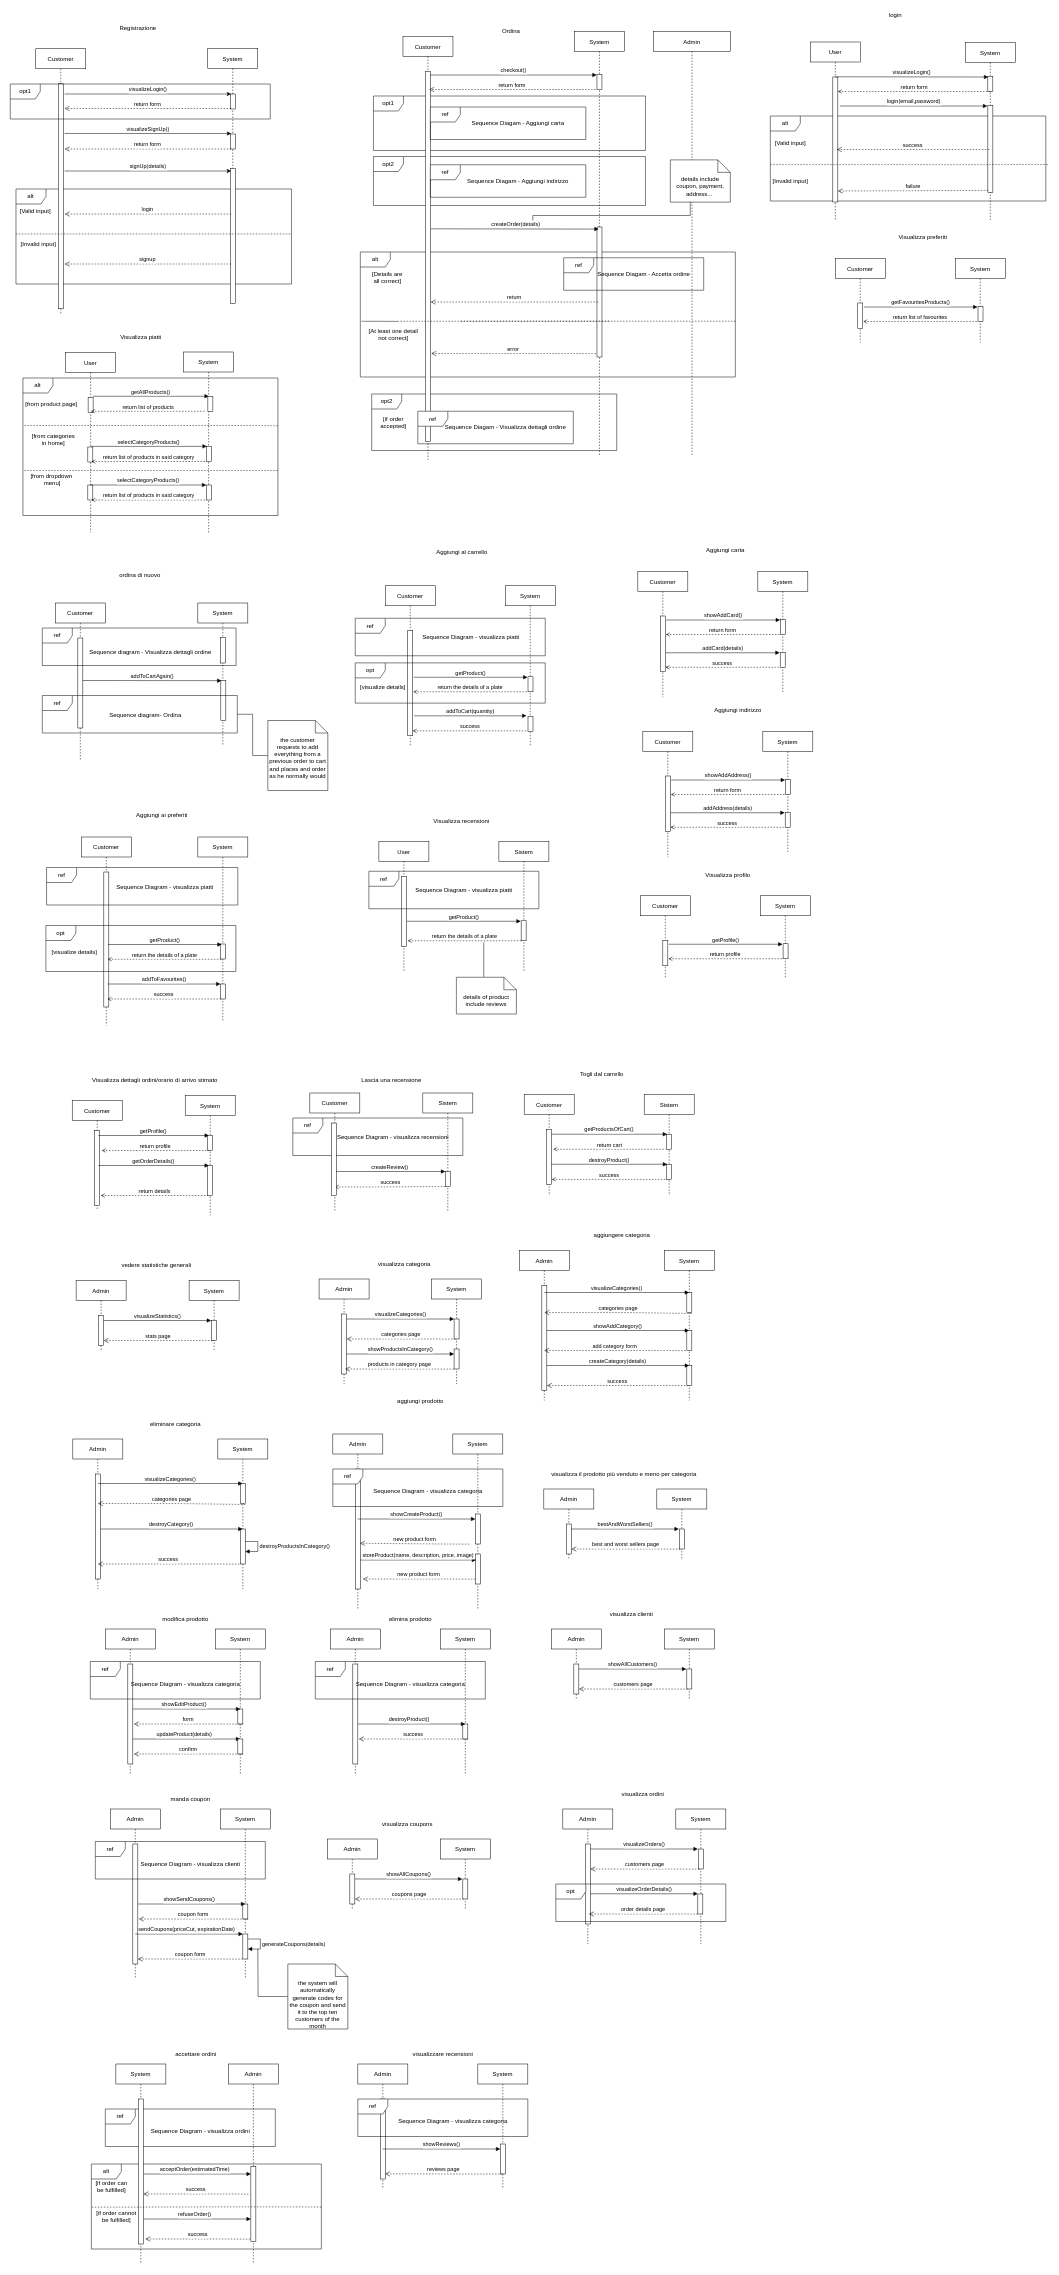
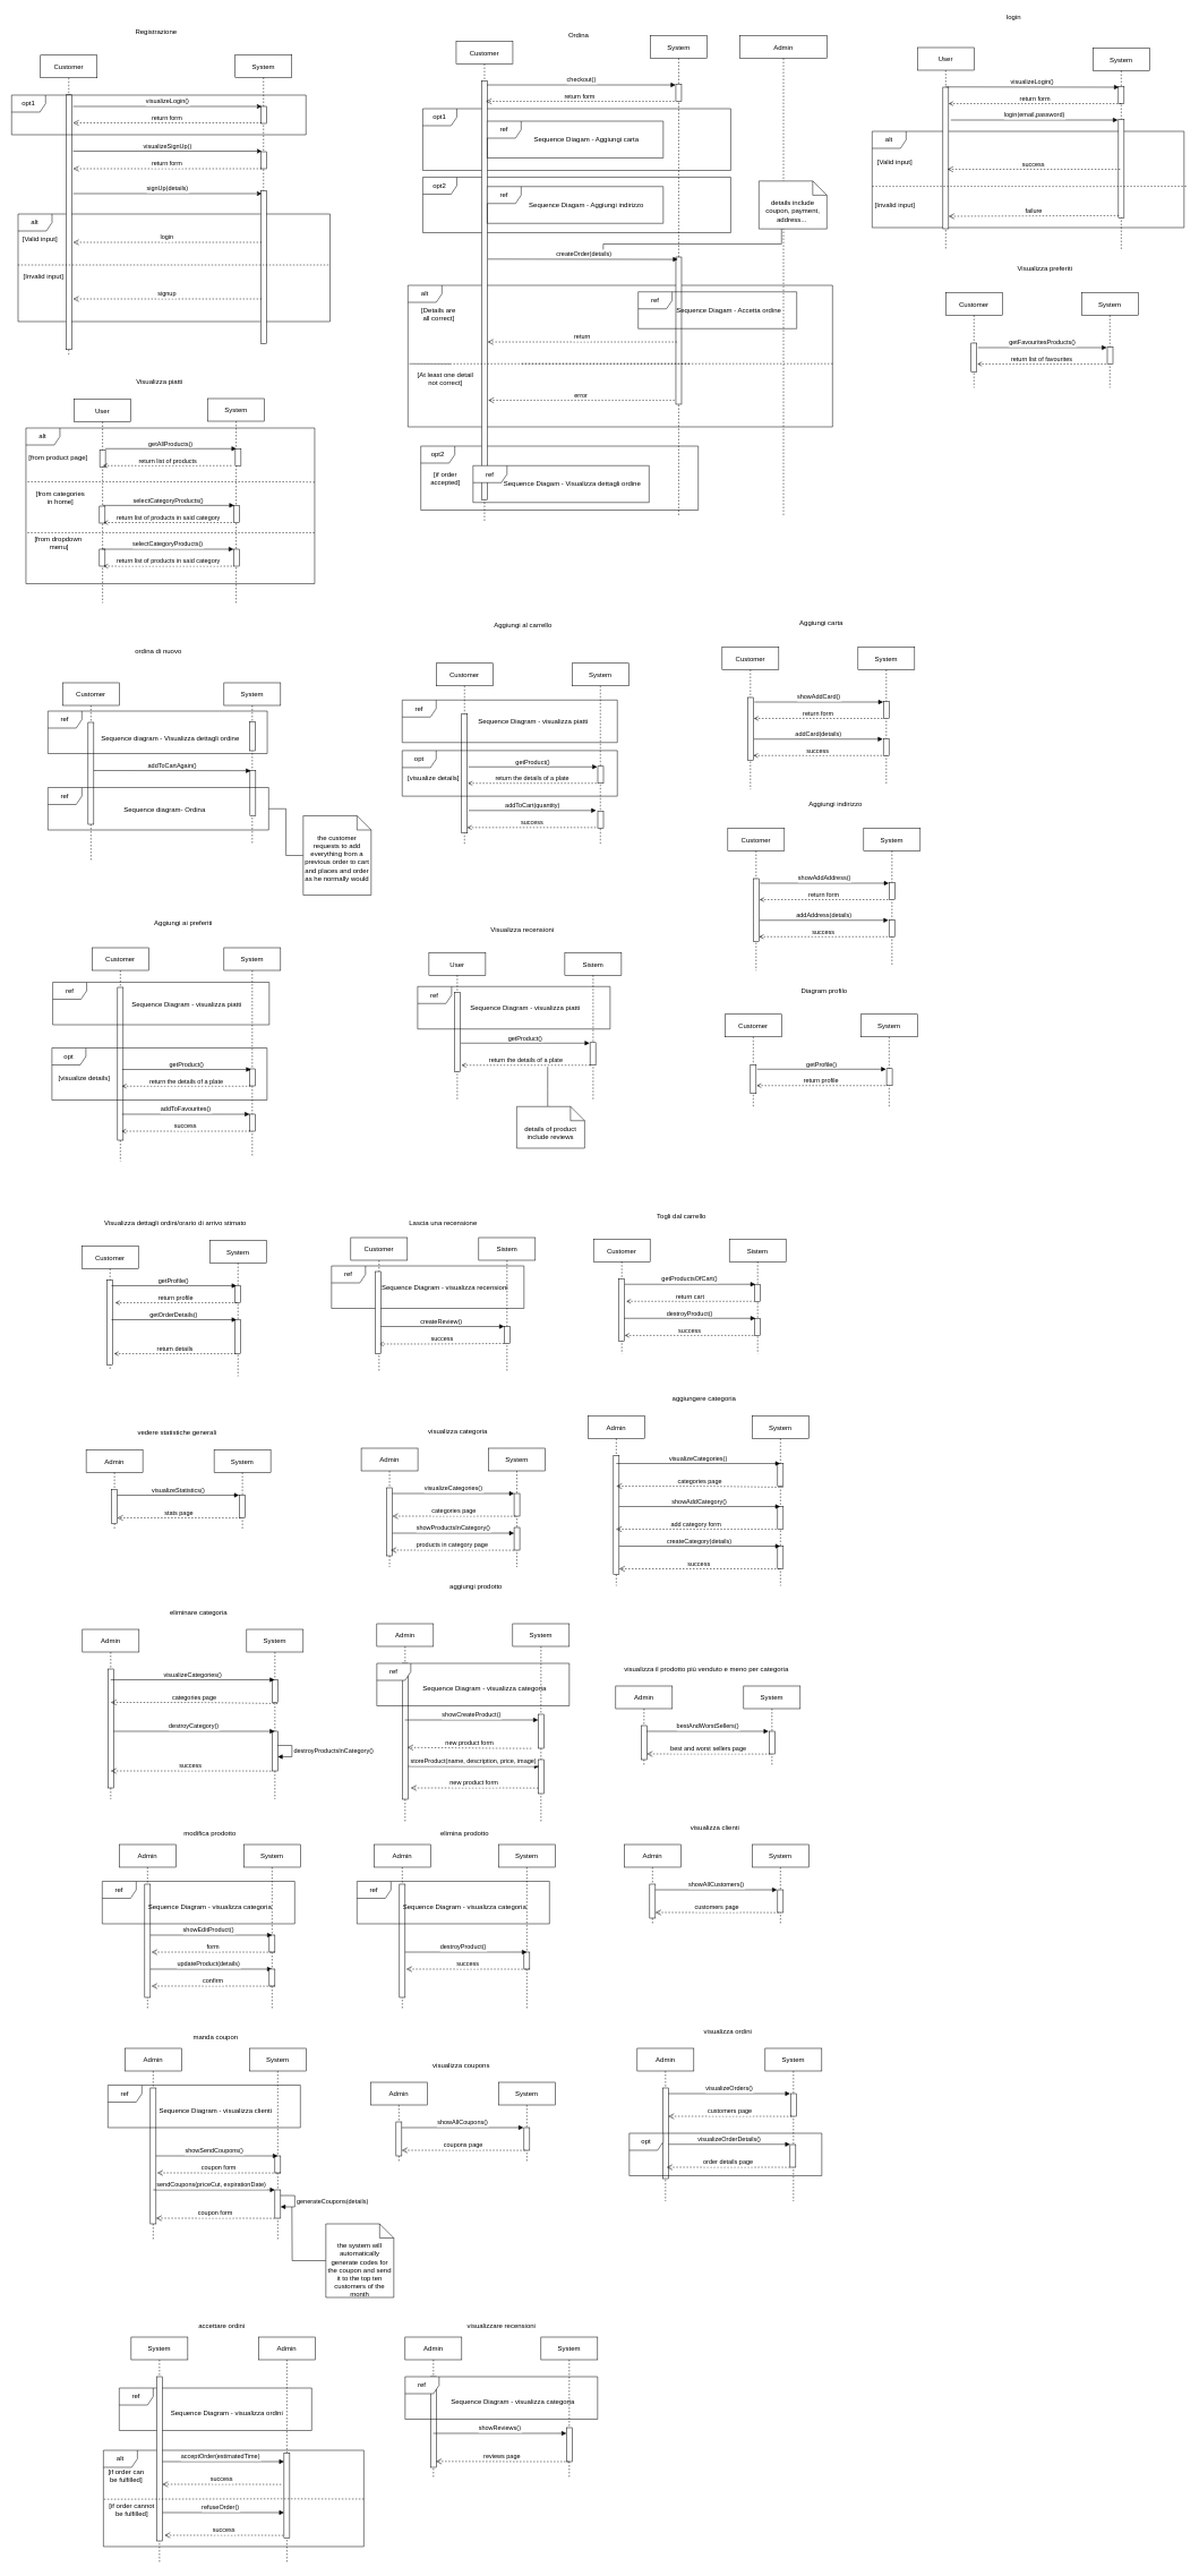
- <mxCell id="348" value="Visualizza profilo" style="text;html=1;align=center;verticalAlign=middle;resizable=0;points=[];autosize=1;strokeColor=none;" parent="1" vertex="1"><mxGeometry x="1400.15" y="1738.5" width="110" height="20" as="geometry" /></mxCell>
+ <mxCell id="348" value="Diagram profilo" style="text;html=1;align=center;verticalAlign=middle;resizable=0;points=[];autosize=1;strokeColor=none;" parent="1" vertex="1"><mxGeometry x="1400.15" y="1738.5" width="110" height="20" as="geometry" /></mxCell>
